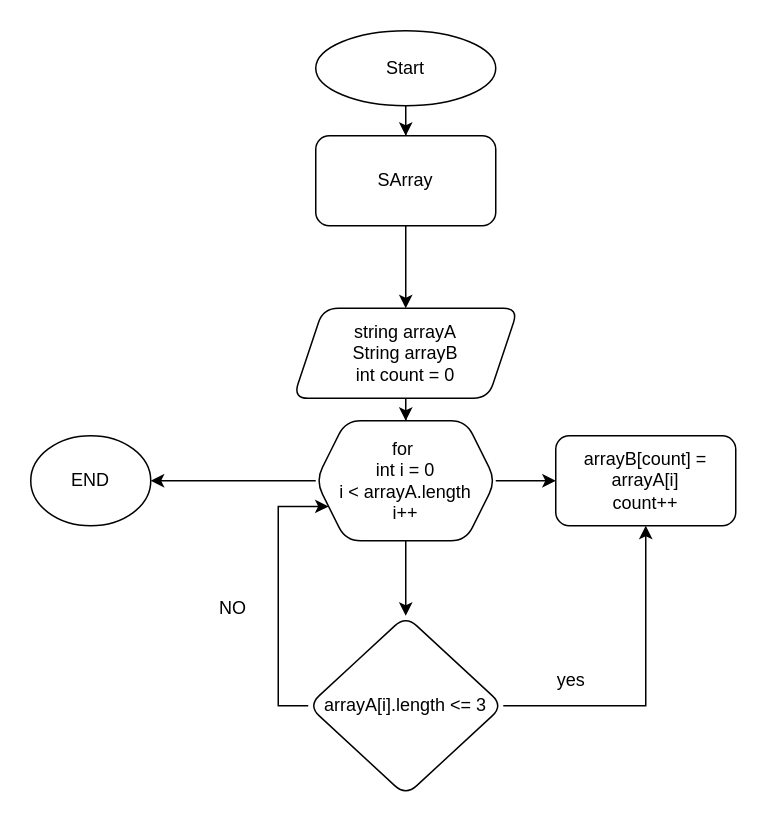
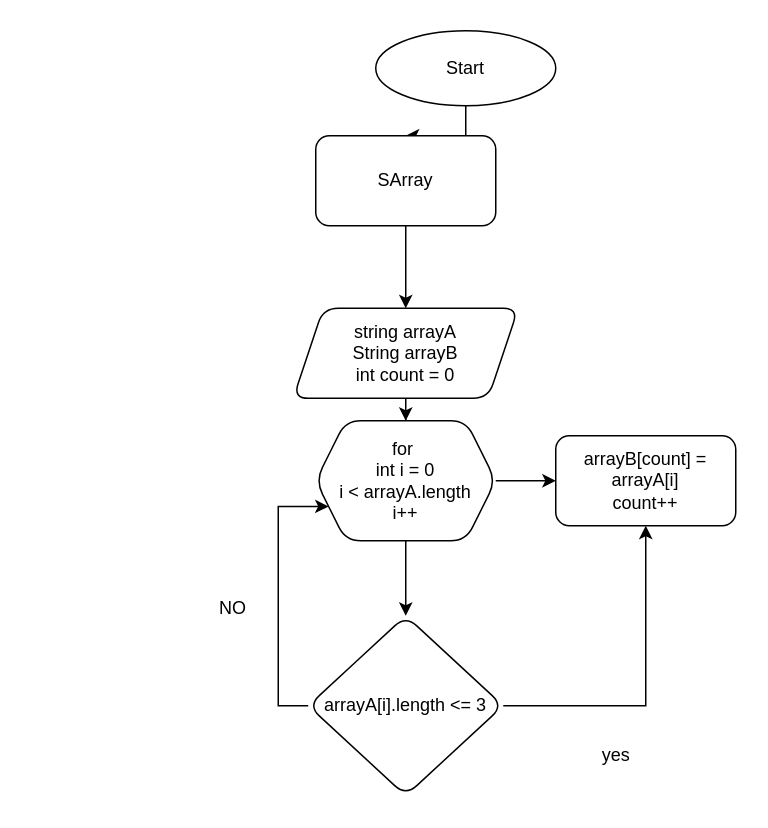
- <mxCell id="3" value="Start" style="ellipse;whiteSpace=wrap;html=1;" vertex="1" parent="1"><mxGeometry x="210" y="20" width="120" height="50" as="geometry" /></mxCell>
+ <mxCell id="3" value="Start" style="ellipse;whiteSpace=wrap;html=1;" vertex="1" parent="1"><mxGeometry x="250" y="20" width="120" height="50" as="geometry" /></mxCell>
- <mxCell id="16" value="END" style="ellipse;whiteSpace=wrap;html=1;rounded=1;" vertex="1" parent="1"><mxGeometry x="20" y="290" width="80" height="60" as="geometry" /></mxCell>
- <mxCell id="10" value="" style="edgeStyle=orthogonalEdgeStyle;rounded=0;orthogonalLoop=1;jettySize=auto;html=1;" edge="1" parent="1" source="11" target="16"><mxGeometry relative="1" as="geometry" /></mxCell>
- <mxCell id="17" value="yes" style="text;html=1;align=center;verticalAlign=middle;resizable=0;points=[];autosize=1;strokeColor=none;fillColor=none;" vertex="1" parent="1"><mxGeometry x="360" y="438" width="40" height="30" as="geometry" /></mxCell>
+ <mxCell id="17" value="yes" style="text;html=1;align=center;verticalAlign=middle;resizable=0;points=[];autosize=1;strokeColor=none;fillColor=none;" vertex="1" parent="1"><mxGeometry x="390" y="488" width="40" height="30" as="geometry" /></mxCell>
